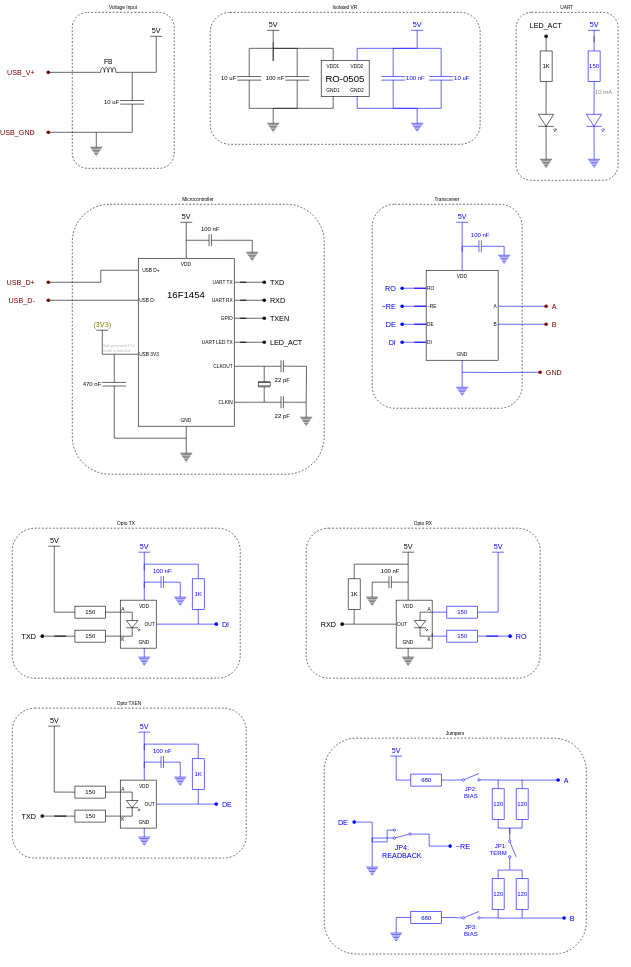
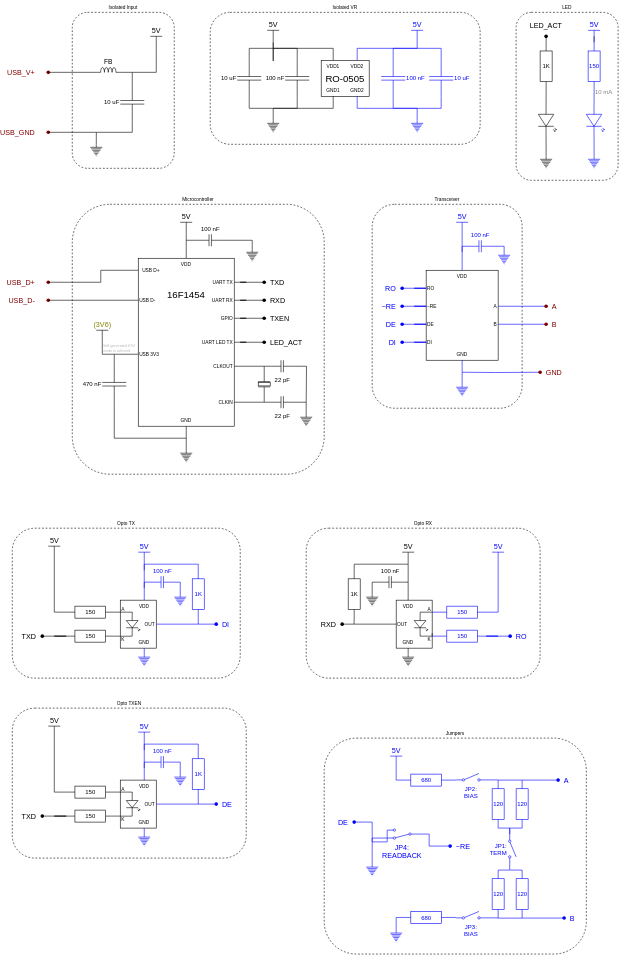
- <mxCell id="7" value="Voltage Input" style="rounded=1;whiteSpace=wrap;html=1;fontSize=8;dashed=1;glass=0;fillColor=none;labelPosition=center;verticalLabelPosition=top;align=center;verticalAlign=bottom;" parent="1" vertex="1"><mxGeometry x="120" y="20" width="170" height="260" as="geometry" /></mxCell>
+ <mxCell id="7" value="Isolated Input" style="rounded=1;whiteSpace=wrap;html=1;fontSize=8;dashed=1;glass=0;fillColor=none;labelPosition=center;verticalLabelPosition=top;align=center;verticalAlign=bottom;" parent="1" vertex="1"><mxGeometry x="120" y="20" width="170" height="260" as="geometry" /></mxCell>
- <mxCell id="6" value="UART" style="rounded=1;whiteSpace=wrap;html=1;fontSize=8;dashed=1;glass=0;fillColor=none;labelPosition=center;verticalLabelPosition=top;align=center;verticalAlign=bottom;spacingLeft=0;" parent="1" vertex="1"><mxGeometry x="860" y="20" width="170" height="280" as="geometry" /></mxCell>
+ <mxCell id="6" value="LED" style="rounded=1;whiteSpace=wrap;html=1;fontSize=8;dashed=1;glass=0;fillColor=none;labelPosition=center;verticalLabelPosition=top;align=center;verticalAlign=bottom;spacingLeft=0;" parent="1" vertex="1"><mxGeometry x="860" y="20" width="170" height="280" as="geometry" /></mxCell>
- <mxCell id="27" value="(3V3)" style="verticalLabelPosition=top;verticalAlign=bottom;shape=mxgraph.electrical.signal_sources.vdd;shadow=0;dashed=0;align=center;strokeWidth=1;fontSize=12;html=1;flipV=1;fontFamily=Helvetica;fontColor=#808000;" parent="1" vertex="1"><mxGeometry x="160" y="550" width="20" height="20" as="geometry" /></mxCell>
+ <mxCell id="27" value="(3V6)" style="verticalLabelPosition=top;verticalAlign=bottom;shape=mxgraph.electrical.signal_sources.vdd;shadow=0;dashed=0;align=center;strokeWidth=1;fontSize=12;html=1;flipV=1;fontFamily=Helvetica;fontColor=#808000;" parent="1" vertex="1"><mxGeometry x="160" y="550" width="20" height="20" as="geometry" /></mxCell>
